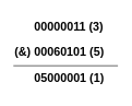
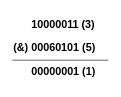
- <mxCell id="3" value="&lt;b style=&quot;font-size: 18px&quot;&gt;00000011 (3)&lt;br&gt;&lt;/b&gt;" style="text;html=1;strokeColor=none;fillColor=none;align=left;verticalAlign=middle;whiteSpace=wrap;rounded=0;" parent="1" vertex="1"><mxGeometry x="50" y="20" width="130" height="40" as="geometry" /></mxCell>
+ <mxCell id="3" value="&lt;b style=&quot;font-size: 18px&quot;&gt;10000011 (3)&lt;br&gt;&lt;/b&gt;" style="text;html=1;strokeColor=none;fillColor=none;align=left;verticalAlign=middle;whiteSpace=wrap;rounded=0;" parent="1" vertex="1"><mxGeometry x="50" y="20" width="130" height="40" as="geometry" /></mxCell>
- <mxCell id="5" value="&lt;b style=&quot;font-size: 18px&quot;&gt;05000001 (1)&lt;br&gt;&lt;/b&gt;" style="text;html=1;strokeColor=none;fillColor=none;align=left;verticalAlign=middle;whiteSpace=wrap;rounded=0;" parent="1" vertex="1"><mxGeometry x="50" y="100" width="130" height="40" as="geometry" /></mxCell>
+ <mxCell id="5" value="&lt;b style=&quot;font-size: 18px&quot;&gt;00000001 (1)&lt;br&gt;&lt;/b&gt;" style="text;html=1;strokeColor=none;fillColor=none;align=left;verticalAlign=middle;whiteSpace=wrap;rounded=0;" parent="1" vertex="1"><mxGeometry x="50" y="100" width="130" height="40" as="geometry" /></mxCell>
